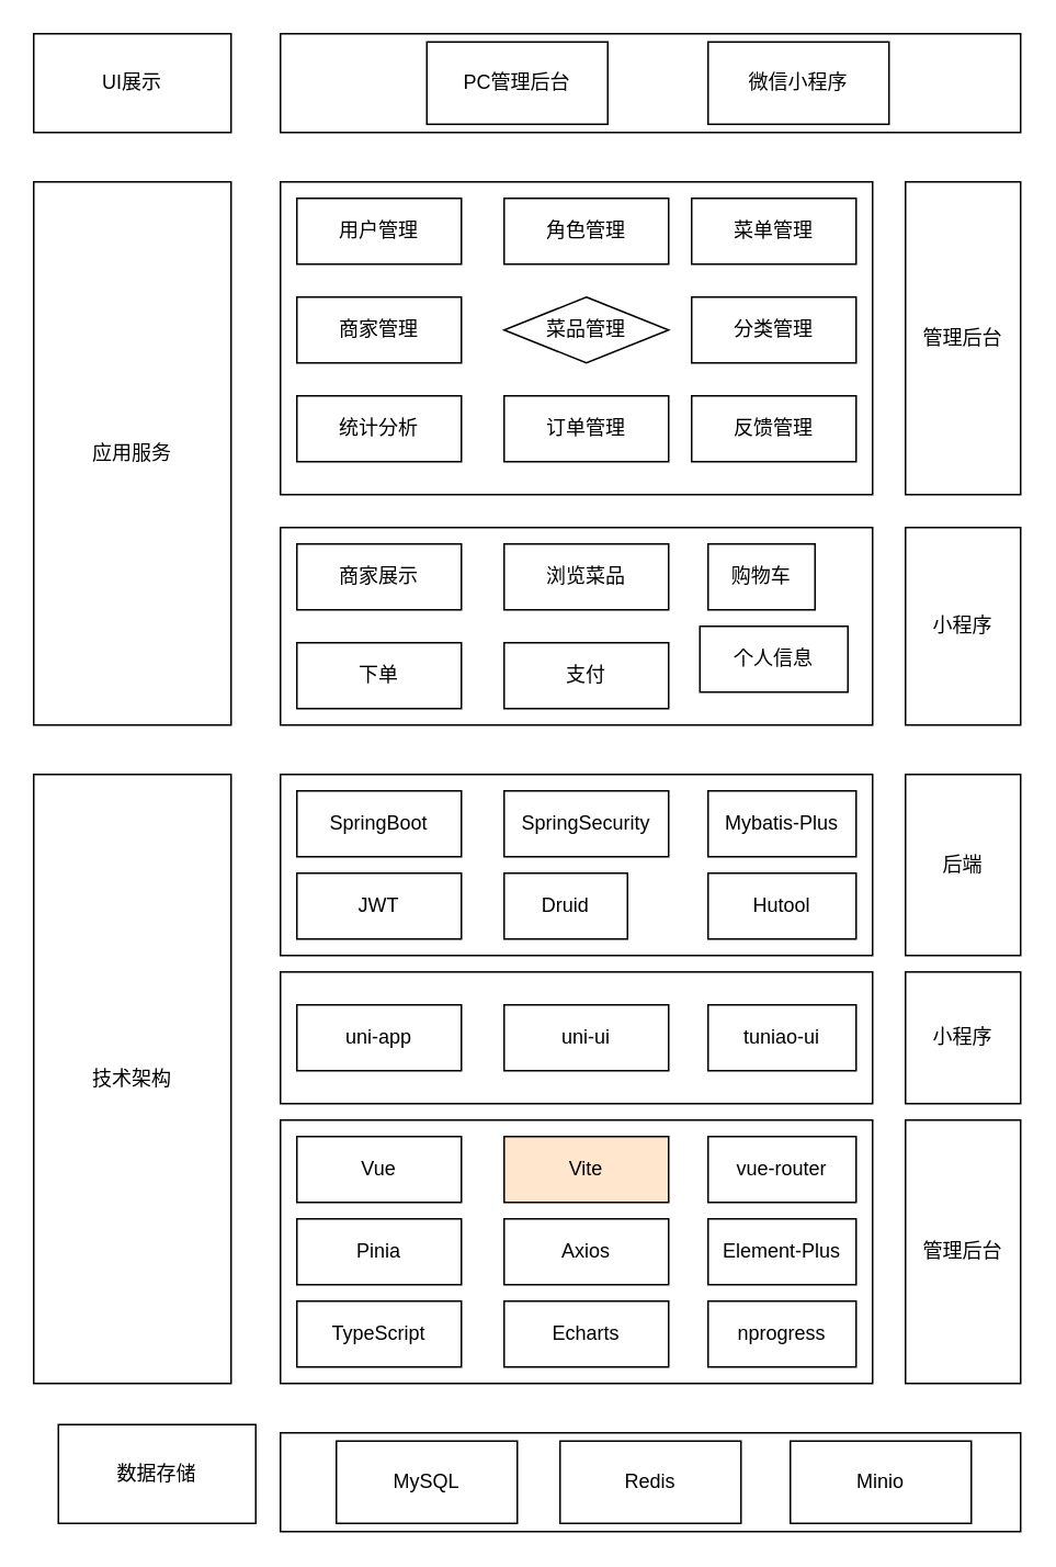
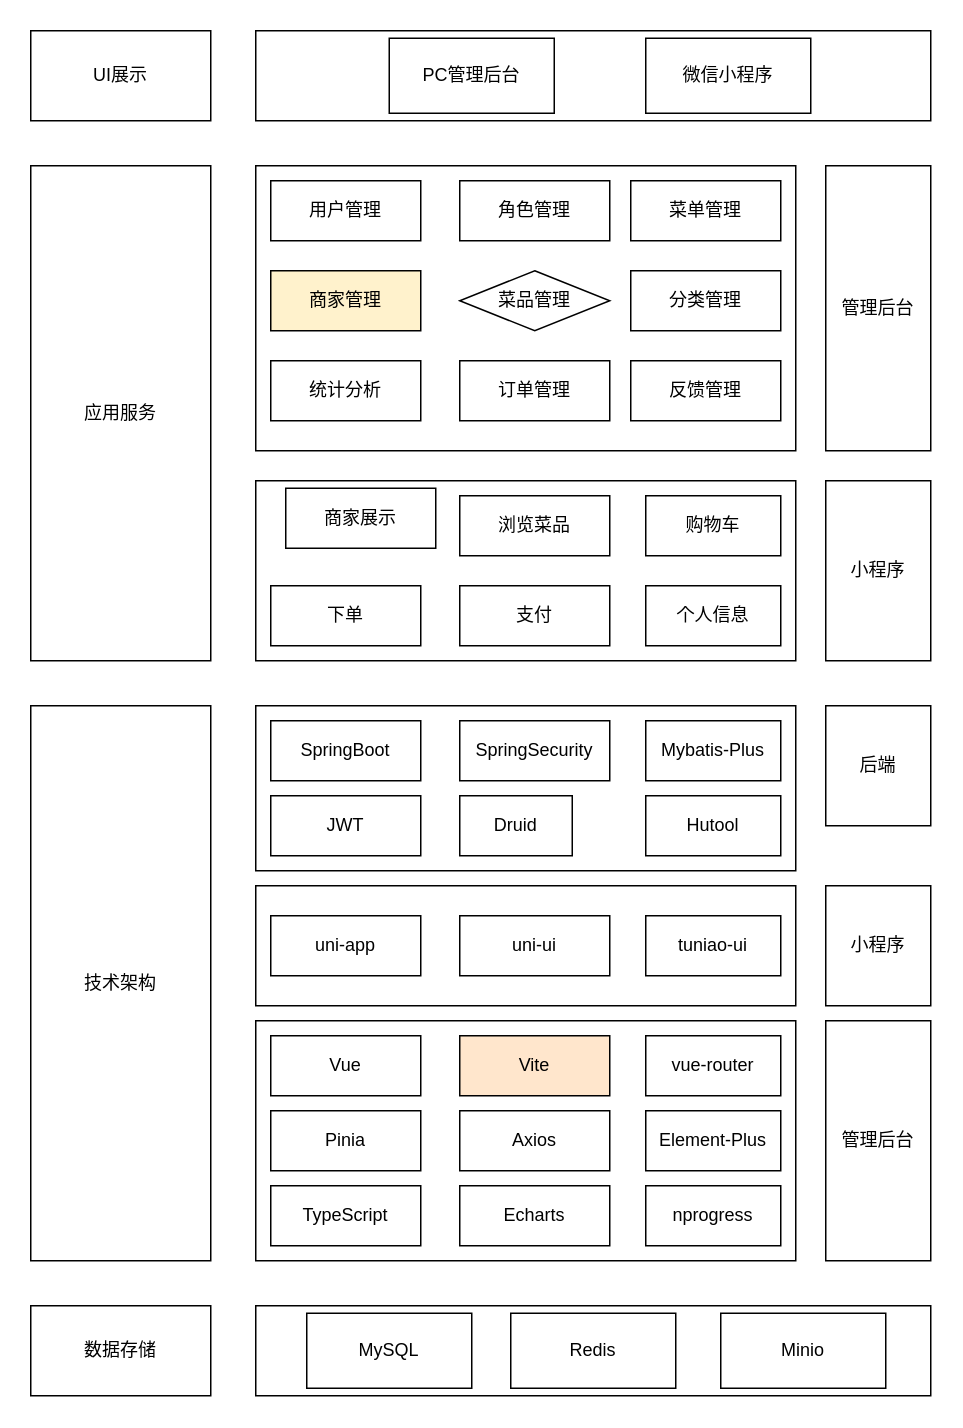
- <mxCell id="24" value="商家管理" style="rounded=0;whiteSpace=wrap;html=1;" vertex="1" parent="1"><mxGeometry x="180" y="180" width="100" height="40" as="geometry" /></mxCell>
+ <mxCell id="24" value="商家管理" style="rounded=0;whiteSpace=wrap;html=1;fillColor=#fff2cc;" vertex="1" parent="1"><mxGeometry x="180" y="180" width="100" height="40" as="geometry" /></mxCell>
- <mxCell id="27" value="商家展示" style="rounded=0;whiteSpace=wrap;html=1;" vertex="1" parent="1"><mxGeometry x="180" y="330" width="100" height="40" as="geometry" /></mxCell>
+ <mxCell id="27" value="商家展示" style="rounded=0;whiteSpace=wrap;html=1;" vertex="1" parent="1"><mxGeometry x="190" y="325" width="100" height="40" as="geometry" /></mxCell>
- <mxCell id="29" value="购物车" style="rounded=0;whiteSpace=wrap;html=1;" vertex="1" parent="1"><mxGeometry x="430" y="330" width="65" height="40" as="geometry" /></mxCell>
+ <mxCell id="29" value="购物车" style="rounded=0;whiteSpace=wrap;html=1;" vertex="1" parent="1"><mxGeometry x="430" y="330" width="90" height="40" as="geometry" /></mxCell>
- <mxCell id="32" value="个人信息" style="rounded=0;whiteSpace=wrap;html=1;" vertex="1" parent="1"><mxGeometry x="425" y="380" width="90" height="40" as="geometry" /></mxCell>
+ <mxCell id="32" value="个人信息" style="rounded=0;whiteSpace=wrap;html=1;" vertex="1" parent="1"><mxGeometry x="430" y="390" width="90" height="40" as="geometry" /></mxCell>
- <mxCell id="14" value="后端" style="rounded=0;whiteSpace=wrap;html=1;" vertex="1" parent="1"><mxGeometry x="550" y="470" width="70" height="110" as="geometry" /></mxCell>
+ <mxCell id="14" value="后端" style="rounded=0;whiteSpace=wrap;html=1;" vertex="1" parent="1"><mxGeometry x="550" y="470" width="70" height="80" as="geometry" /></mxCell>
- <mxCell id="8" value="数据存储" style="rounded=0;whiteSpace=wrap;html=1;" vertex="1" parent="1"><mxGeometry x="35" y="865" width="120" height="60" as="geometry" /></mxCell>
+ <mxCell id="8" value="数据存储" style="rounded=0;whiteSpace=wrap;html=1;" vertex="1" parent="1"><mxGeometry x="20" y="870" width="120" height="60" as="geometry" /></mxCell>
